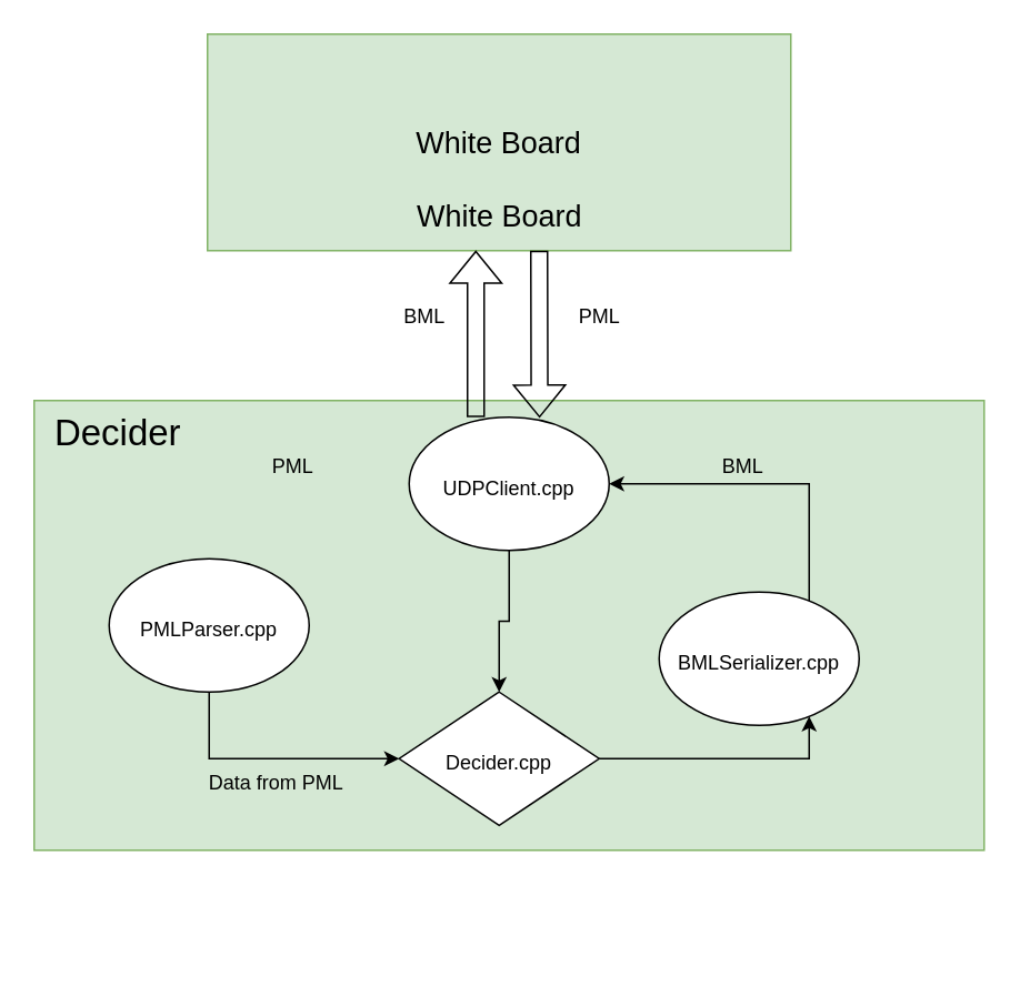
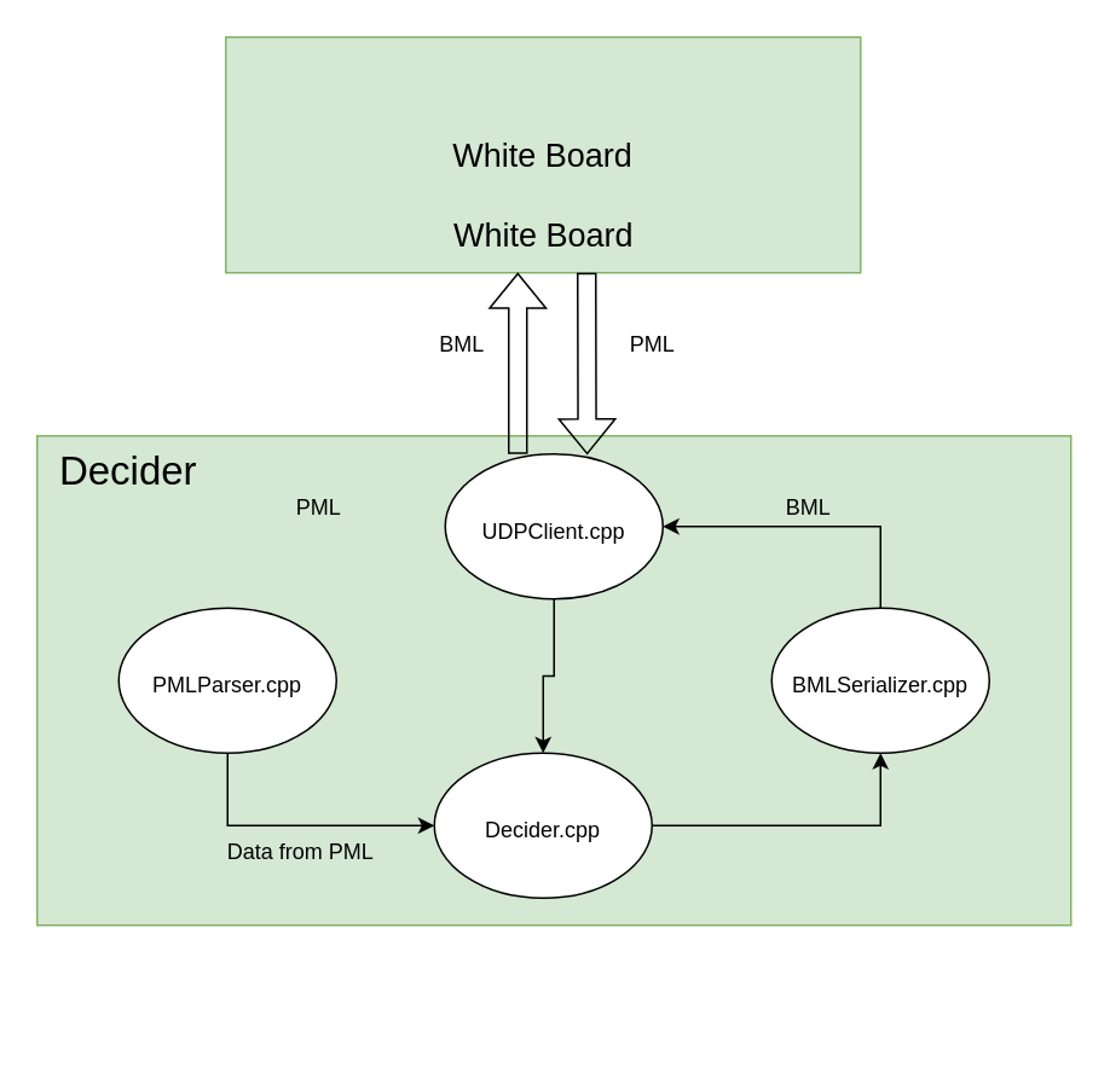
- <mxCell id="18" value="&lt;span style=&quot;font-size: 12px;&quot;&gt;BMLSerializer.cpp&lt;/span&gt;" style="ellipse;whiteSpace=wrap;html=1;fontSize=22;" vertex="1" parent="1"><mxGeometry x="395" y="355" width="120" height="80" as="geometry" /></mxCell>
+ <mxCell id="18" value="&lt;span style=&quot;font-size: 12px;&quot;&gt;BMLSerializer.cpp&lt;/span&gt;" style="ellipse;whiteSpace=wrap;html=1;fontSize=22;" vertex="1" parent="1"><mxGeometry x="425" y="335" width="120" height="80" as="geometry" /></mxCell>
- <mxCell id="16" value="&lt;span style=&quot;font-size: 12px;&quot;&gt;Decider.cpp&lt;/span&gt;" style="rhombus;whiteSpace=wrap;html=1;fontSize=22;" vertex="1" parent="1"><mxGeometry x="239" y="415" width="120" height="80" as="geometry" /></mxCell>
+ <mxCell id="16" value="&lt;span style=&quot;font-size: 12px;&quot;&gt;Decider.cpp&lt;/span&gt;" style="ellipse;whiteSpace=wrap;html=1;fontSize=22;" vertex="1" parent="1"><mxGeometry x="239" y="415" width="120" height="80" as="geometry" /></mxCell>
